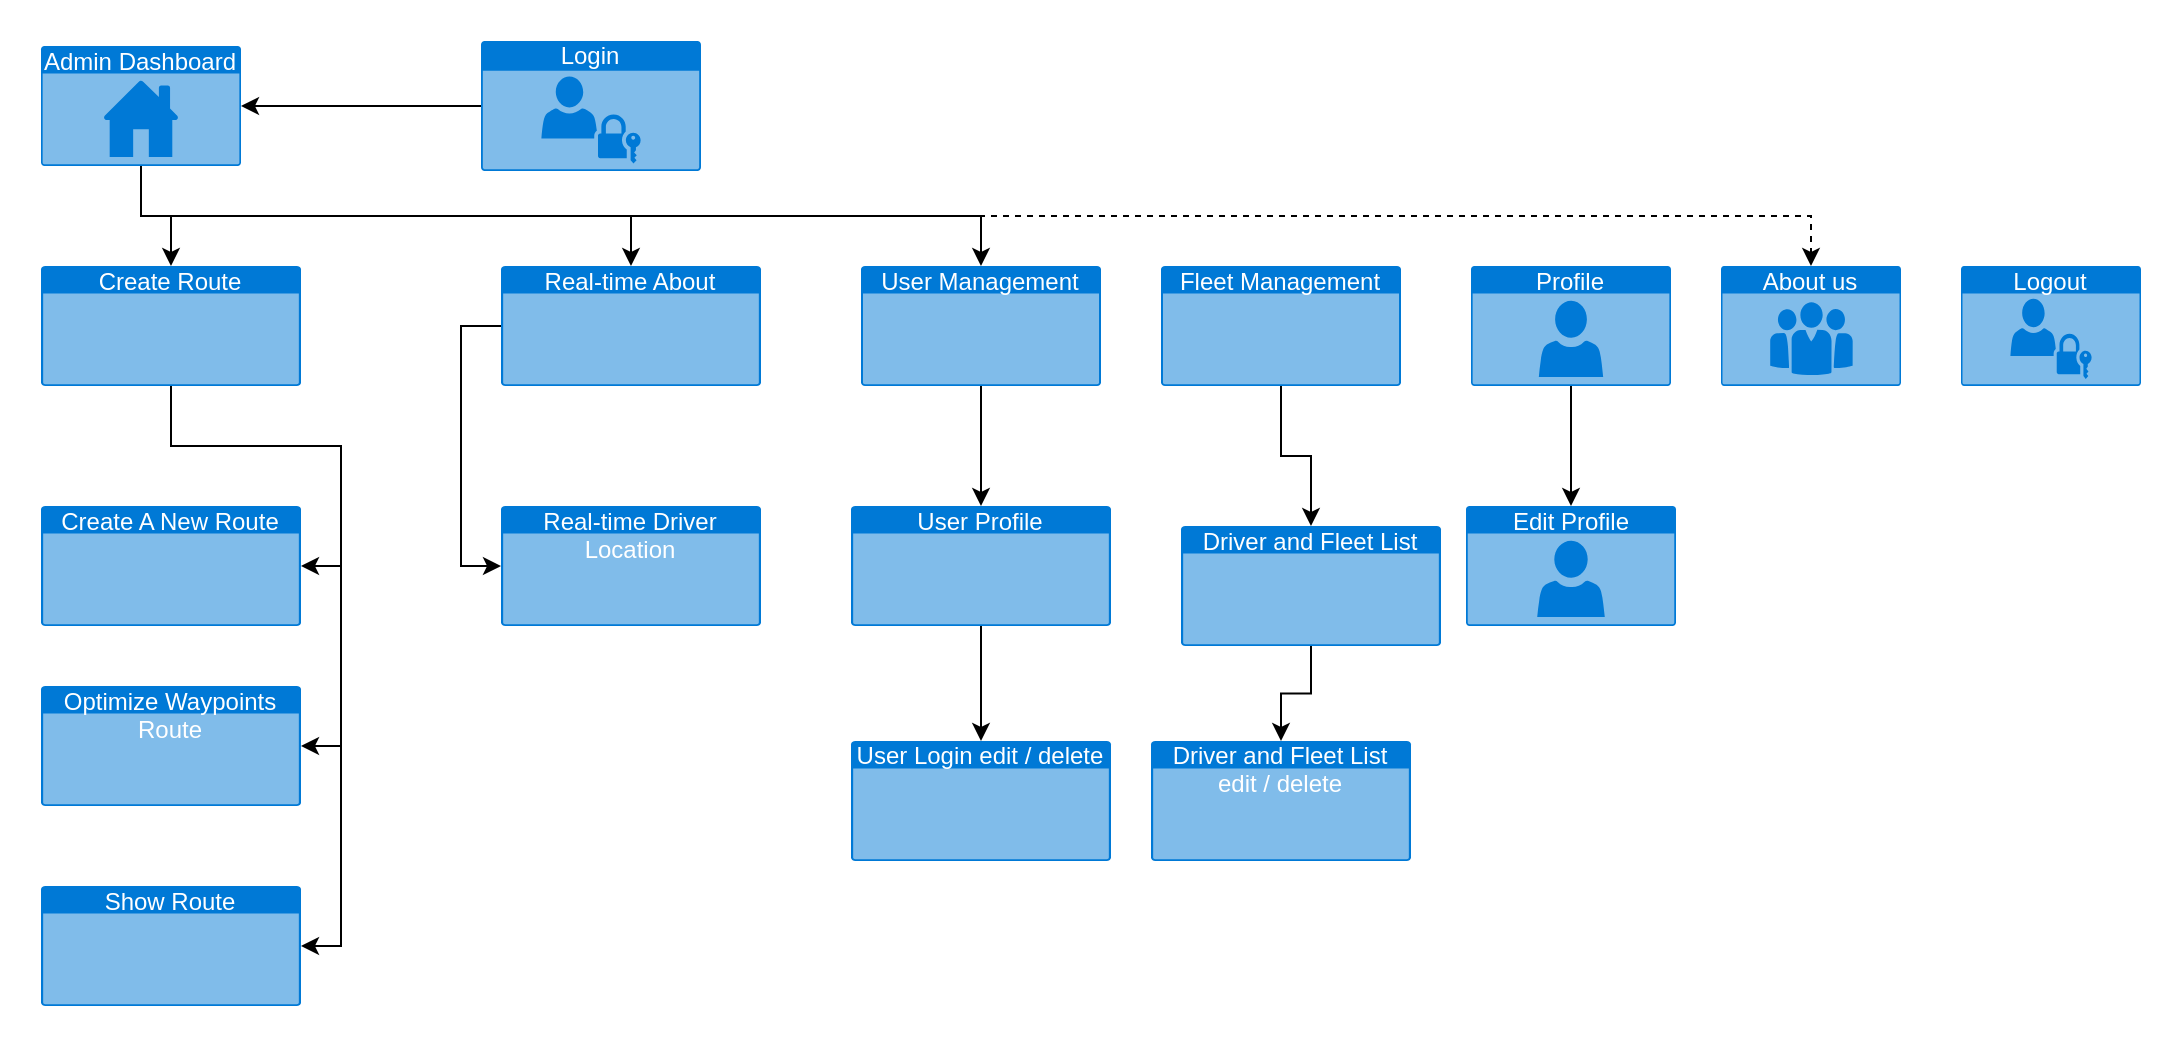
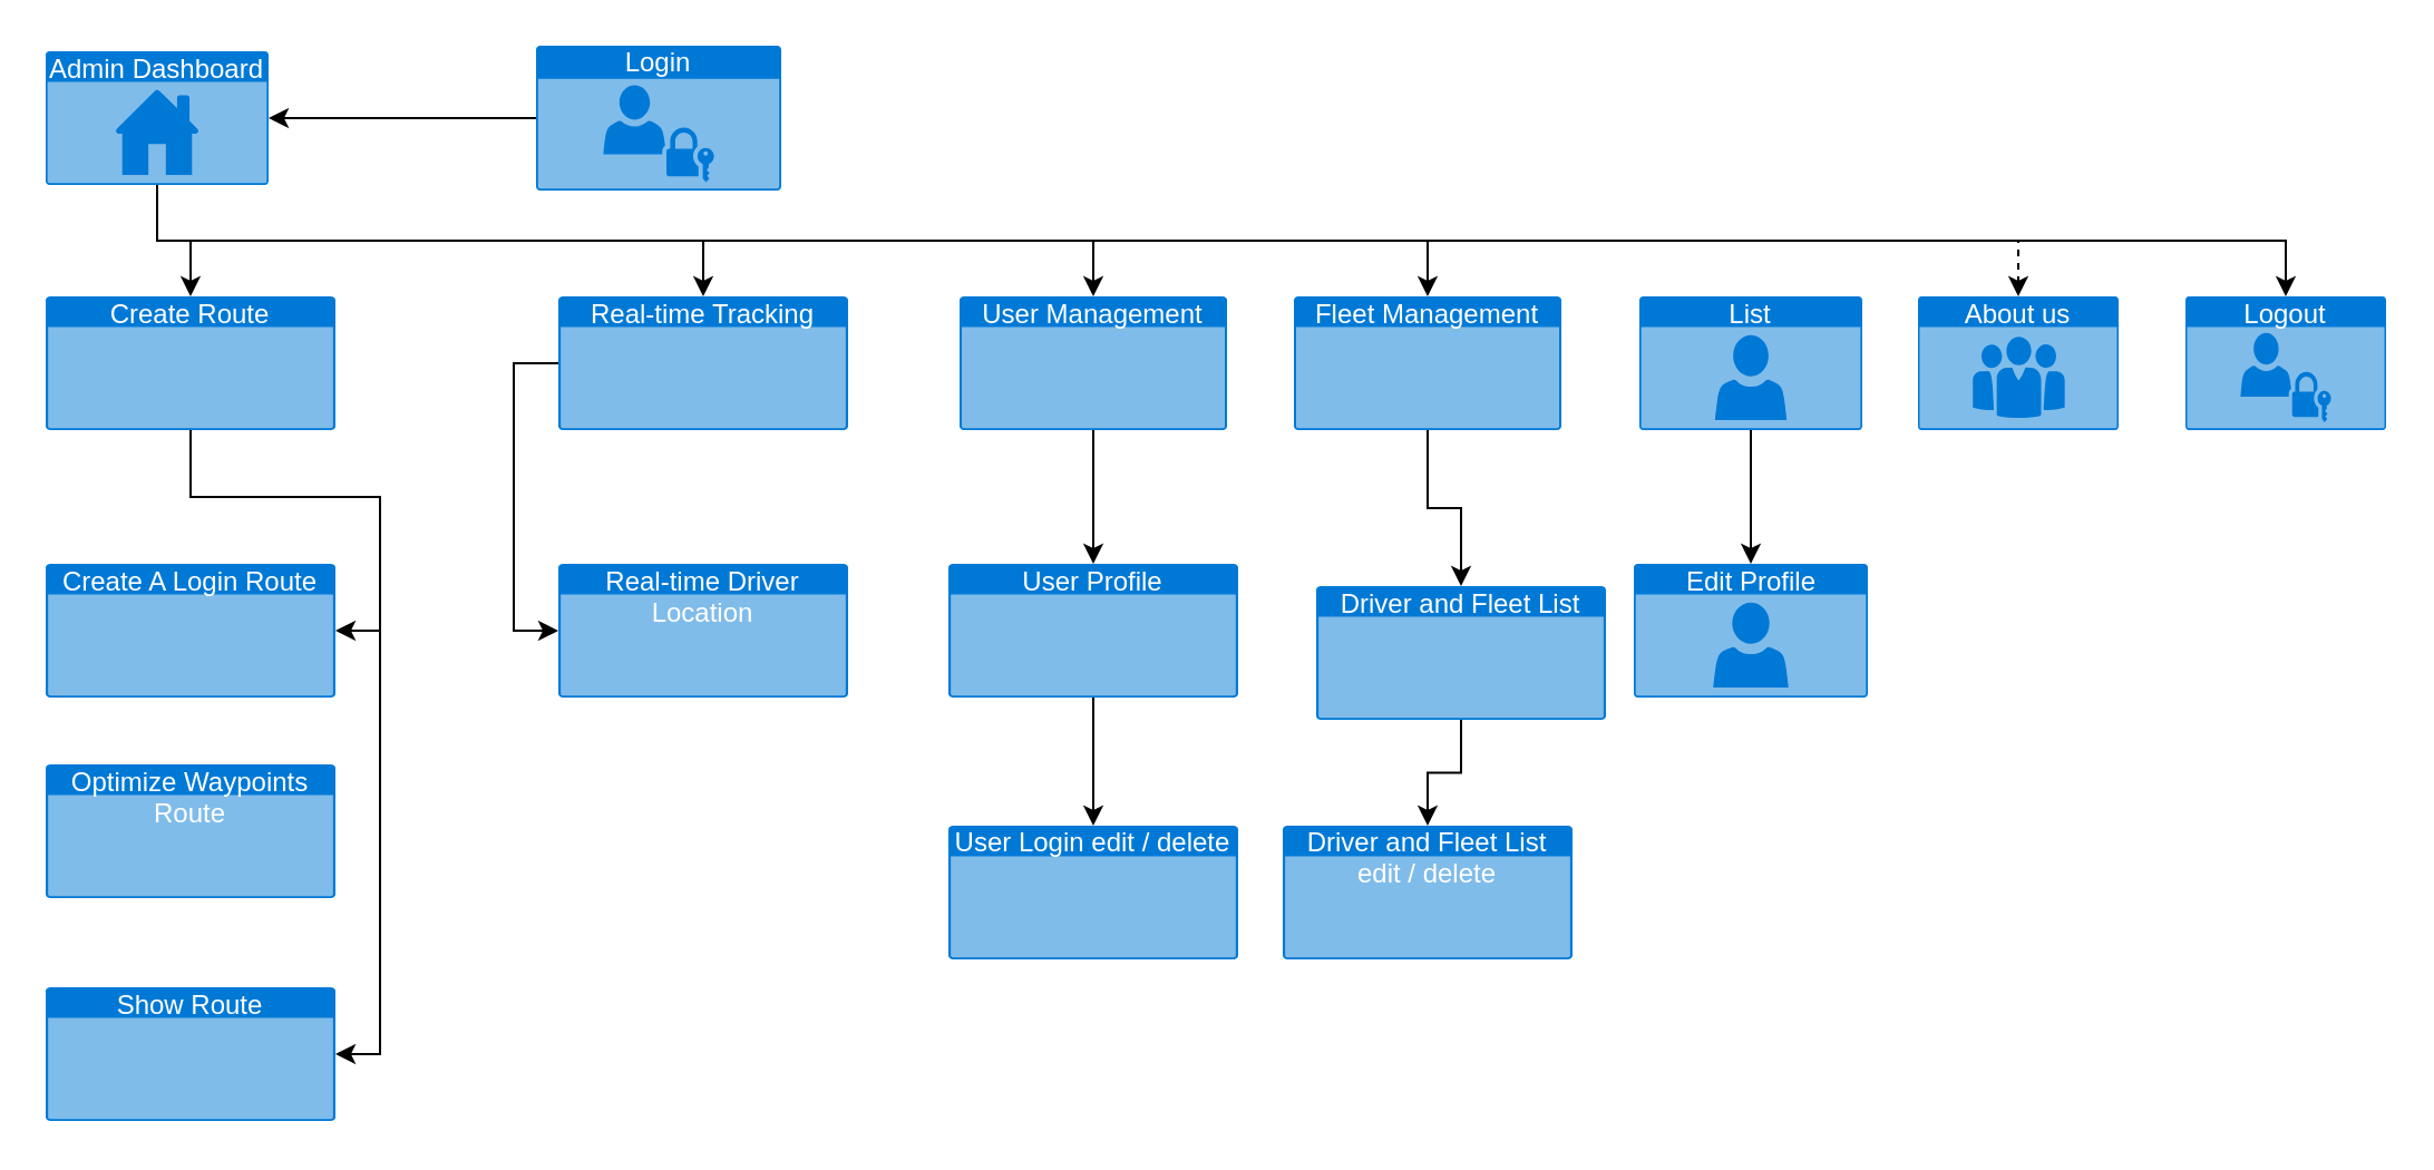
+ <mxCell id="6" style="edgeStyle=orthogonalEdgeStyle;rounded=0;orthogonalLoop=1;jettySize=auto;html=1;exitX=0.5;exitY=1;exitDx=0;exitDy=0;exitPerimeter=0;" parent="1" source="7" target="32" edge="1"><mxGeometry relative="1" as="geometry" /></mxCell>
+ <mxCell id="3" style="edgeStyle=orthogonalEdgeStyle;rounded=0;orthogonalLoop=1;jettySize=auto;html=1;exitX=0.5;exitY=1;exitDx=0;exitDy=0;exitPerimeter=0;" parent="1" source="7" target="14" edge="1"><mxGeometry relative="1" as="geometry" /></mxCell>
- <mxCell id="19" value="Real-time About" style="html=1;whiteSpace=wrap;strokeColor=none;fillColor=#0079D6;labelPosition=center;verticalLabelPosition=middle;verticalAlign=top;align=center;fontSize=12;outlineConnect=0;spacingTop=-6;fontColor=#FFFFFF;sketch=0;shape=mxgraph.sitemap.page;" parent="1" vertex="1"><mxGeometry x="250" y="132.5" width="130" height="60" as="geometry" /></mxCell>
+ <mxCell id="19" value="Real-time Tracking" style="html=1;whiteSpace=wrap;strokeColor=none;fillColor=#0079D6;labelPosition=center;verticalLabelPosition=middle;verticalAlign=top;align=center;fontSize=12;outlineConnect=0;spacingTop=-6;fontColor=#FFFFFF;sketch=0;shape=mxgraph.sitemap.page;" parent="1" vertex="1"><mxGeometry x="250" y="132.5" width="130" height="60" as="geometry" /></mxCell>
- <mxCell id="9" value="Profile" style="html=1;whiteSpace=wrap;strokeColor=none;fillColor=#0079D6;labelPosition=center;verticalLabelPosition=middle;verticalAlign=top;align=center;fontSize=12;outlineConnect=0;spacingTop=-6;fontColor=#FFFFFF;sketch=0;shape=mxgraph.sitemap.profile;" parent="1" vertex="1"><mxGeometry x="735" y="132.5" width="100" height="60" as="geometry" /></mxCell>
+ <mxCell id="9" value="List" style="html=1;whiteSpace=wrap;strokeColor=none;fillColor=#0079D6;labelPosition=center;verticalLabelPosition=middle;verticalAlign=top;align=center;fontSize=12;outlineConnect=0;spacingTop=-6;fontColor=#FFFFFF;sketch=0;shape=mxgraph.sitemap.profile;" parent="1" vertex="1"><mxGeometry x="735" y="132.5" width="100" height="60" as="geometry" /></mxCell>
- <mxCell id="16" value="Create A New&amp;nbsp;&lt;span style=&quot;background-color: transparent; color: light-dark(rgb(255, 255, 255), rgb(18, 18, 18));&quot;&gt;Route&lt;/span&gt;" style="html=1;whiteSpace=wrap;strokeColor=none;fillColor=#0079D6;labelPosition=center;verticalLabelPosition=middle;verticalAlign=top;align=center;fontSize=12;outlineConnect=0;spacingTop=-6;fontColor=#FFFFFF;sketch=0;shape=mxgraph.sitemap.page;" parent="1" vertex="1"><mxGeometry x="20" y="252.5" width="130" height="60" as="geometry" /></mxCell>
+ <mxCell id="16" value="Create A Login&amp;nbsp;&lt;span style=&quot;background-color: transparent; color: light-dark(rgb(255, 255, 255), rgb(18, 18, 18));&quot;&gt;Route&lt;/span&gt;" style="html=1;whiteSpace=wrap;strokeColor=none;fillColor=#0079D6;labelPosition=center;verticalLabelPosition=middle;verticalAlign=top;align=center;fontSize=12;outlineConnect=0;spacingTop=-6;fontColor=#FFFFFF;sketch=0;shape=mxgraph.sitemap.page;" parent="1" vertex="1"><mxGeometry x="20" y="252.5" width="130" height="60" as="geometry" /></mxCell>
- <mxCell id="22" style="edgeStyle=orthogonalEdgeStyle;rounded=0;orthogonalLoop=1;jettySize=auto;html=1;exitX=0.5;exitY=1;exitDx=0;exitDy=0;exitPerimeter=0;entryX=1;entryY=0.5;entryDx=0;entryDy=0;entryPerimeter=0;" parent="1" source="10" target="17" edge="1"><mxGeometry relative="1" as="geometry"><Array as="points"><mxPoint x="85" y="222.5" /><mxPoint x="170" y="222.5" /><mxPoint x="170" y="372.5" /></Array></mxGeometry></mxCell>
